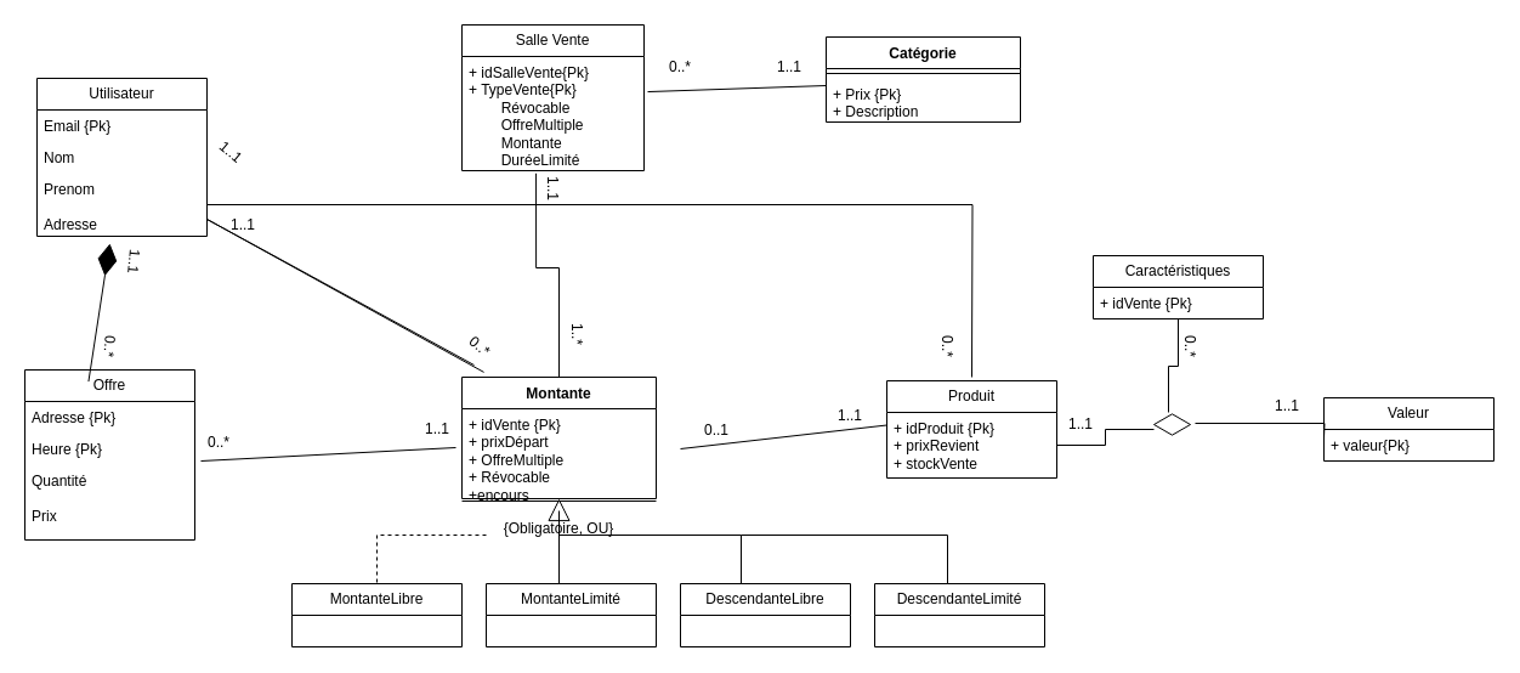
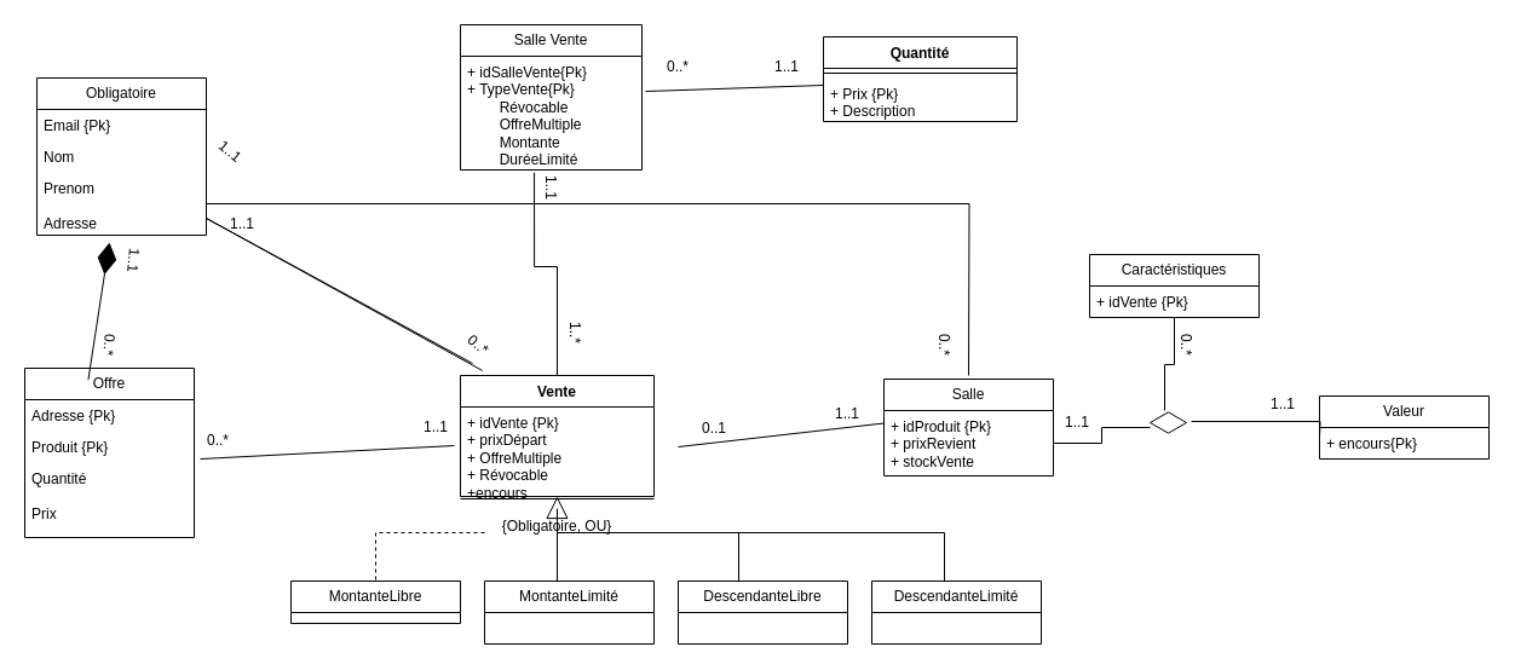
- <mxCell id="4" value="Catégorie" style="swimlane;fontStyle=1;align=center;verticalAlign=top;childLayout=stackLayout;horizontal=1;startSize=26;horizontalStack=0;resizeParent=1;resizeParentMax=0;resizeLast=0;collapsible=1;marginBottom=0;whiteSpace=wrap;html=1;" parent="1" vertex="1"><mxGeometry x="680" y="30" width="160" height="70" as="geometry" /></mxCell>
+ <mxCell id="4" value="Quantité" style="swimlane;fontStyle=1;align=center;verticalAlign=top;childLayout=stackLayout;horizontal=1;startSize=26;horizontalStack=0;resizeParent=1;resizeParentMax=0;resizeLast=0;collapsible=1;marginBottom=0;whiteSpace=wrap;html=1;" parent="1" vertex="1"><mxGeometry x="680" y="30" width="160" height="70" as="geometry" /></mxCell>
- <mxCell id="32" value="Utilisateur" style="swimlane;fontStyle=0;childLayout=stackLayout;horizontal=1;startSize=26;fillColor=none;horizontalStack=0;resizeParent=1;resizeParentMax=0;resizeLast=0;collapsible=1;marginBottom=0;whiteSpace=wrap;html=1;" parent="1" vertex="1"><mxGeometry x="30" y="64" width="140" height="130" as="geometry" /></mxCell>
+ <mxCell id="32" value="Obligatoire" style="swimlane;fontStyle=0;childLayout=stackLayout;horizontal=1;startSize=26;fillColor=none;horizontalStack=0;resizeParent=1;resizeParentMax=0;resizeLast=0;collapsible=1;marginBottom=0;whiteSpace=wrap;html=1;" parent="1" vertex="1"><mxGeometry x="30" y="64" width="140" height="130" as="geometry" /></mxCell>
- <mxCell id="7" value="Montante" style="swimlane;fontStyle=1;align=center;verticalAlign=top;childLayout=stackLayout;horizontal=1;startSize=26;horizontalStack=0;resizeParent=1;resizeParentMax=0;resizeLast=0;collapsible=1;marginBottom=0;whiteSpace=wrap;html=1;" parent="1" vertex="1"><mxGeometry x="380" y="310" width="160" height="100" as="geometry"><mxRectangle x="330" y="340" width="70" height="30" as="alternateBounds" /></mxGeometry></mxCell>
+ <mxCell id="7" value="Vente" style="swimlane;fontStyle=1;align=center;verticalAlign=top;childLayout=stackLayout;horizontal=1;startSize=26;horizontalStack=0;resizeParent=1;resizeParentMax=0;resizeLast=0;collapsible=1;marginBottom=0;whiteSpace=wrap;html=1;" parent="1" vertex="1"><mxGeometry x="380" y="310" width="160" height="100" as="geometry"><mxRectangle x="330" y="340" width="70" height="30" as="alternateBounds" /></mxGeometry></mxCell>
- <mxCell id="10" value="Produit" style="swimlane;fontStyle=0;childLayout=stackLayout;horizontal=1;startSize=26;fillColor=none;horizontalStack=0;resizeParent=1;resizeParentMax=0;resizeLast=0;collapsible=1;marginBottom=0;whiteSpace=wrap;html=1;" parent="1" vertex="1"><mxGeometry x="730" y="313" width="140" height="80" as="geometry" /></mxCell>
+ <mxCell id="10" value="Salle" style="swimlane;fontStyle=0;childLayout=stackLayout;horizontal=1;startSize=26;fillColor=none;horizontalStack=0;resizeParent=1;resizeParentMax=0;resizeLast=0;collapsible=1;marginBottom=0;whiteSpace=wrap;html=1;" parent="1" vertex="1"><mxGeometry x="730" y="313" width="140" height="80" as="geometry" /></mxCell>
- <mxCell id="16" value="+ valeur{Pk}" style="text;strokeColor=none;fillColor=none;align=left;verticalAlign=top;spacingLeft=4;spacingRight=4;overflow=hidden;rotatable=0;points=[[0,0.5],[1,0.5]];portConstraint=eastwest;whiteSpace=wrap;html=1;" parent="15" vertex="1"><mxGeometry y="26" width="140" height="26" as="geometry" /></mxCell>
+ <mxCell id="16" value="+ encours{Pk}" style="text;strokeColor=none;fillColor=none;align=left;verticalAlign=top;spacingLeft=4;spacingRight=4;overflow=hidden;rotatable=0;points=[[0,0.5],[1,0.5]];portConstraint=eastwest;whiteSpace=wrap;html=1;" parent="15" vertex="1"><mxGeometry y="26" width="140" height="26" as="geometry" /></mxCell>
- <mxCell id="30" value="Heure {Pk}" style="text;strokeColor=none;fillColor=none;align=left;verticalAlign=top;spacingLeft=4;spacingRight=4;overflow=hidden;rotatable=0;points=[[0,0.5],[1,0.5]];portConstraint=eastwest;whiteSpace=wrap;html=1;" parent="28" vertex="1"><mxGeometry y="52" width="140" height="26" as="geometry" /></mxCell>
+ <mxCell id="30" value="Produit {Pk}" style="text;strokeColor=none;fillColor=none;align=left;verticalAlign=top;spacingLeft=4;spacingRight=4;overflow=hidden;rotatable=0;points=[[0,0.5],[1,0.5]];portConstraint=eastwest;whiteSpace=wrap;html=1;" parent="28" vertex="1"><mxGeometry y="52" width="140" height="26" as="geometry" /></mxCell>
- <mxCell id="23" value="MontanteLibre" style="swimlane;fontStyle=0;childLayout=stackLayout;horizontal=1;startSize=26;fillColor=none;horizontalStack=0;resizeParent=1;resizeParentMax=0;resizeLast=0;collapsible=1;marginBottom=0;whiteSpace=wrap;html=1;" parent="1" vertex="1"><mxGeometry x="240" y="480" width="140" height="52" as="geometry" /></mxCell>
+ <mxCell id="23" value="MontanteLibre" style="swimlane;fontStyle=0;childLayout=stackLayout;horizontal=1;startSize=26;fillColor=none;horizontalStack=0;resizeParent=1;resizeParentMax=0;resizeLast=0;collapsible=1;marginBottom=0;whiteSpace=wrap;html=1;" parent="1" vertex="1"><mxGeometry x="240" y="480" width="140" height="35" as="geometry" /></mxCell>
